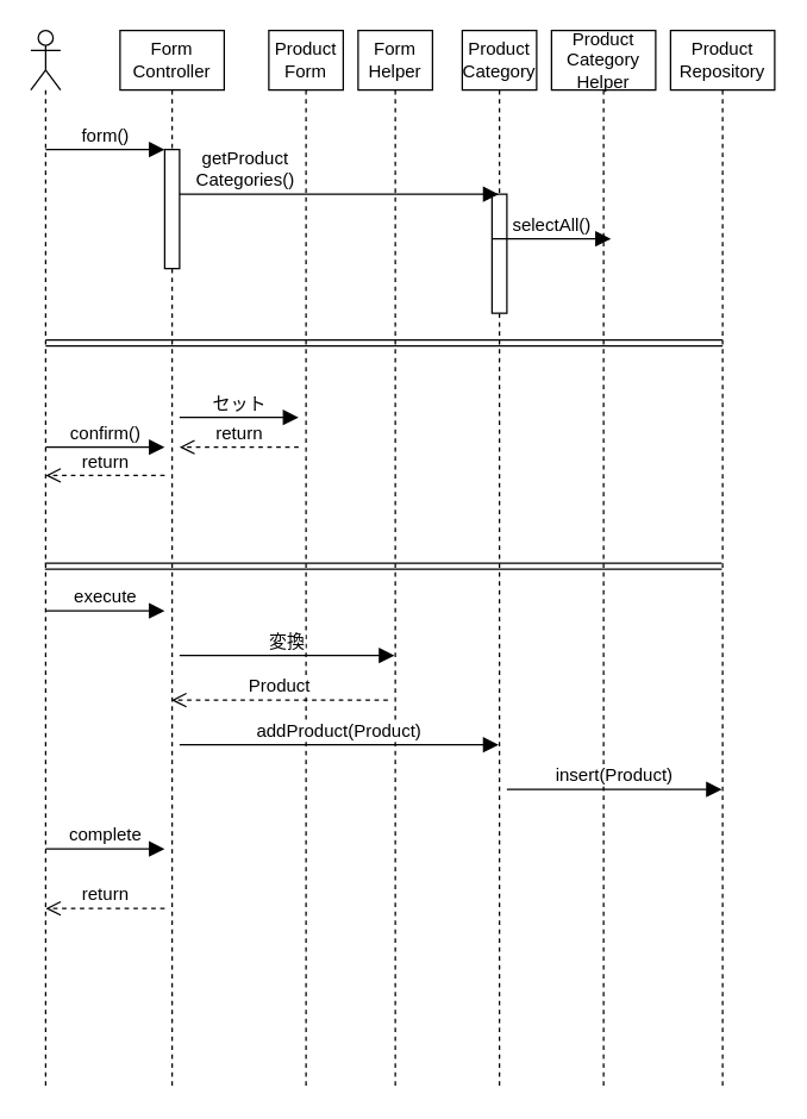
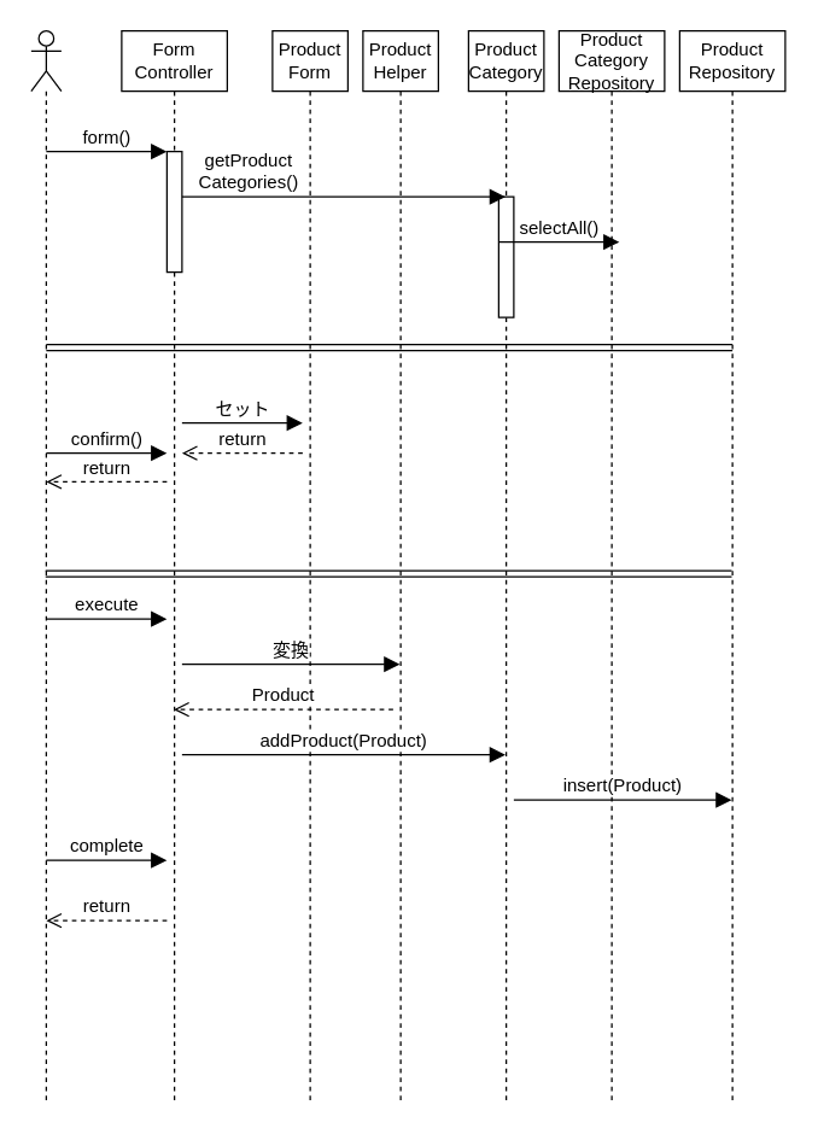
- <mxCell id="6" value="Form&lt;div&gt;Helper&lt;/div&gt;" style="shape=umlLifeline;perimeter=lifelinePerimeter;whiteSpace=wrap;html=1;container=1;dropTarget=0;collapsible=0;recursiveResize=0;outlineConnect=0;portConstraint=eastwest;newEdgeStyle={&quot;curved&quot;:0,&quot;rounded&quot;:0};" parent="1" vertex="1"><mxGeometry x="240" y="20" width="50" height="710" as="geometry" /></mxCell>
+ <mxCell id="6" value="Product&lt;div&gt;Helper&lt;/div&gt;" style="shape=umlLifeline;perimeter=lifelinePerimeter;whiteSpace=wrap;html=1;container=1;dropTarget=0;collapsible=0;recursiveResize=0;outlineConnect=0;portConstraint=eastwest;newEdgeStyle={&quot;curved&quot;:0,&quot;rounded&quot;:0};" parent="1" vertex="1"><mxGeometry x="240" y="20" width="50" height="710" as="geometry" /></mxCell>
- <mxCell id="9" value="Product&lt;div&gt;Category&lt;/div&gt;&lt;div&gt;Helper&lt;/div&gt;" style="shape=umlLifeline;perimeter=lifelinePerimeter;whiteSpace=wrap;html=1;container=1;dropTarget=0;collapsible=0;recursiveResize=0;outlineConnect=0;portConstraint=eastwest;newEdgeStyle={&quot;curved&quot;:0,&quot;rounded&quot;:0};" parent="1" vertex="1"><mxGeometry x="370" y="20" width="70" height="710" as="geometry" /></mxCell>
+ <mxCell id="9" value="Product&lt;div&gt;Category&lt;/div&gt;&lt;div&gt;Repository&lt;/div&gt;" style="shape=umlLifeline;perimeter=lifelinePerimeter;whiteSpace=wrap;html=1;container=1;dropTarget=0;collapsible=0;recursiveResize=0;outlineConnect=0;portConstraint=eastwest;newEdgeStyle={&quot;curved&quot;:0,&quot;rounded&quot;:0};" parent="1" vertex="1"><mxGeometry x="370" y="20" width="70" height="710" as="geometry" /></mxCell>
